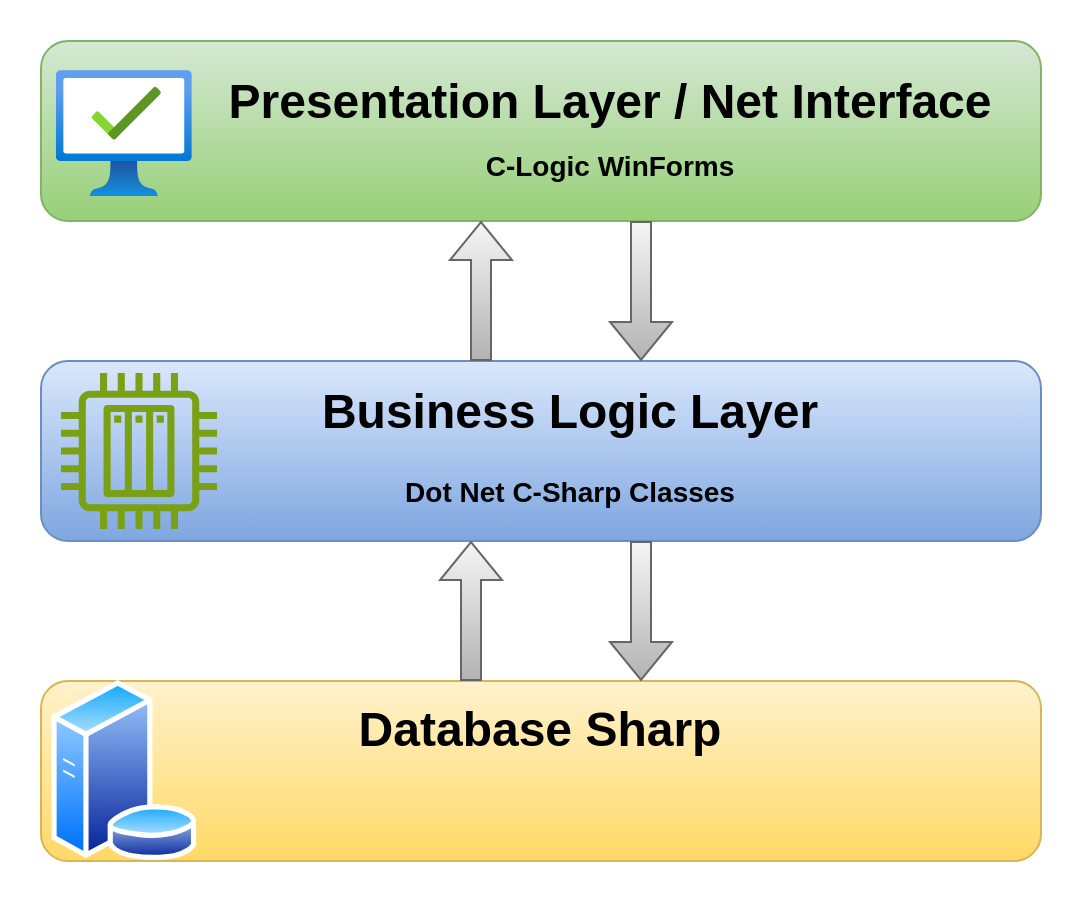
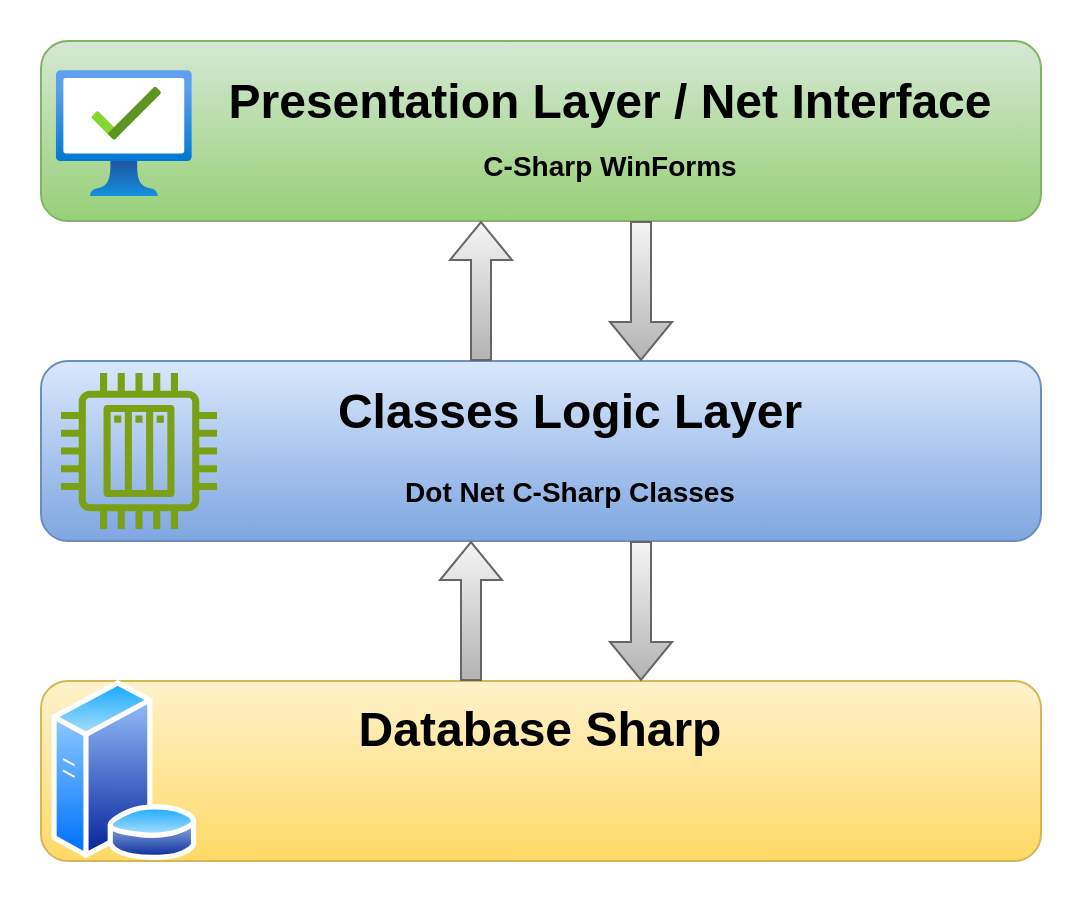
- <mxCell id="4" value="C-Logic WinForms" style="text;html=1;strokeColor=none;fillColor=none;align=center;verticalAlign=middle;whiteSpace=wrap;rounded=0;fontStyle=1;fontSize=14;" parent="1" vertex="1"><mxGeometry x="235" y="68.2" width="140" height="30" as="geometry" /></mxCell>
+ <mxCell id="4" value="C-Sharp WinForms" style="text;html=1;strokeColor=none;fillColor=none;align=center;verticalAlign=middle;whiteSpace=wrap;rounded=0;fontStyle=1;fontSize=14;" parent="1" vertex="1"><mxGeometry x="235" y="68.2" width="140" height="30" as="geometry" /></mxCell>
- <mxCell id="6" value="&lt;h1&gt;&lt;span style=&quot;background-color: initial;&quot;&gt;Business Logic Layer&lt;/span&gt;&lt;br&gt;&lt;/h1&gt;" style="text;html=1;strokeColor=none;fillColor=none;spacing=5;spacingTop=-20;whiteSpace=wrap;overflow=hidden;rounded=0;align=center;" parent="1" vertex="1"><mxGeometry x="75" y="186" width="420" height="45" as="geometry" /></mxCell>
+ <mxCell id="6" value="&lt;h1&gt;&lt;span style=&quot;background-color: initial;&quot;&gt;Classes Logic Layer&lt;/span&gt;&lt;br&gt;&lt;/h1&gt;" style="text;html=1;strokeColor=none;fillColor=none;spacing=5;spacingTop=-20;whiteSpace=wrap;overflow=hidden;rounded=0;align=center;" parent="1" vertex="1"><mxGeometry x="75" y="186" width="420" height="45" as="geometry" /></mxCell>
